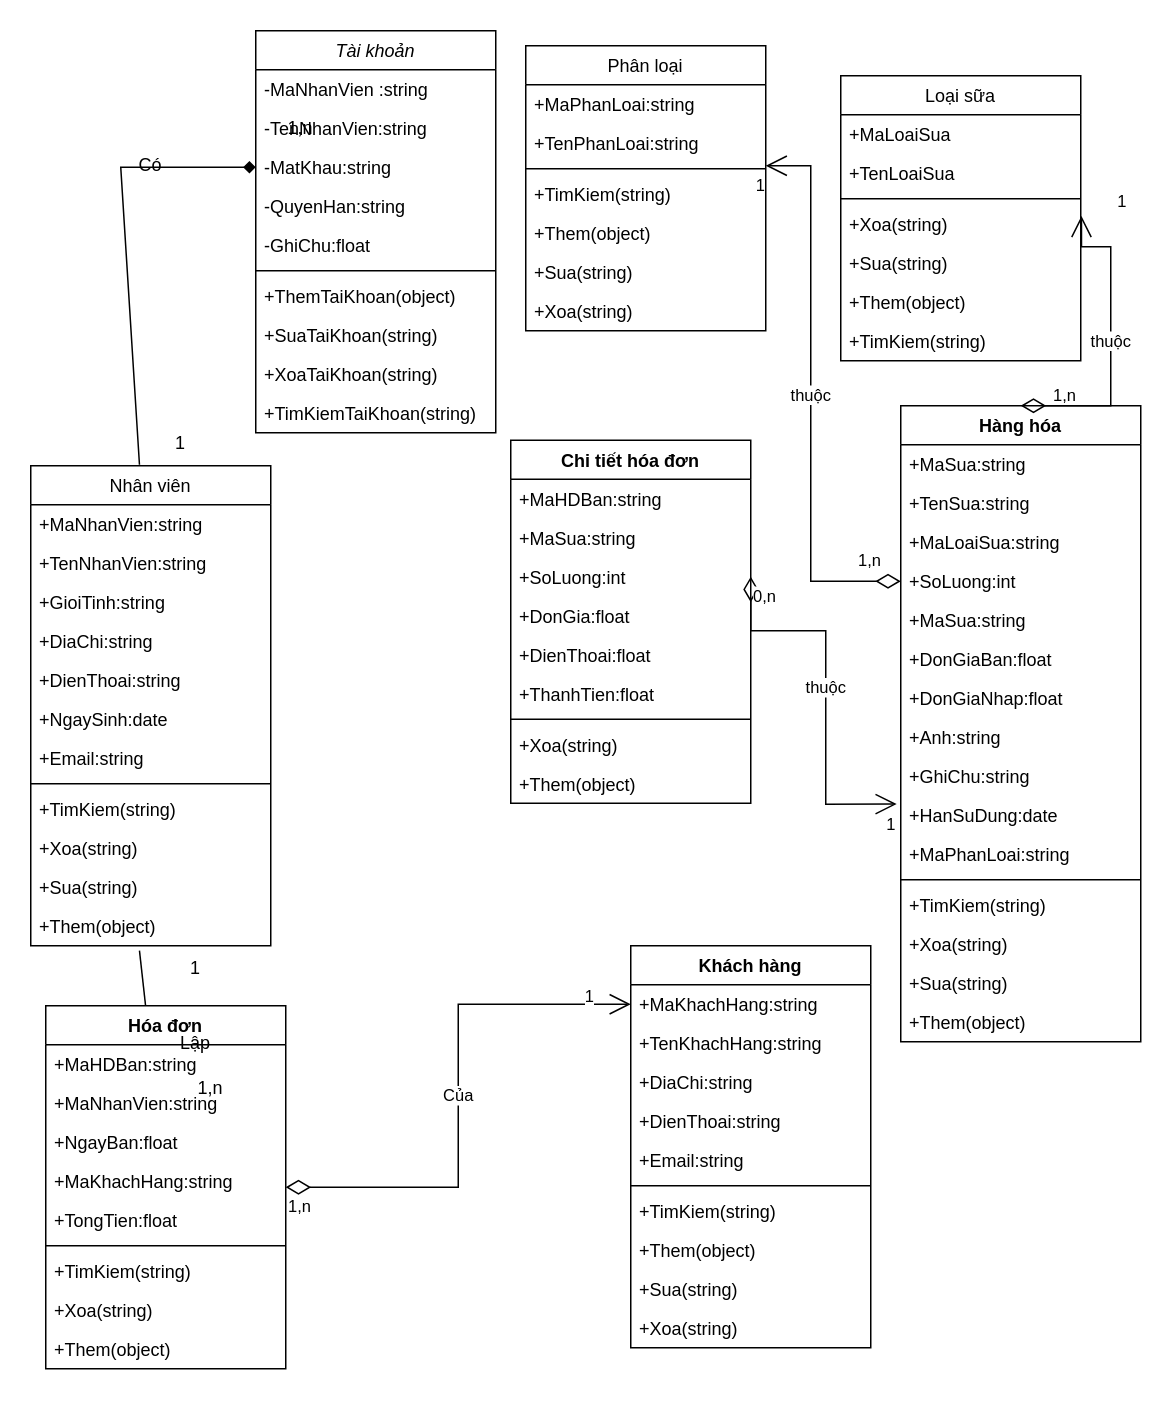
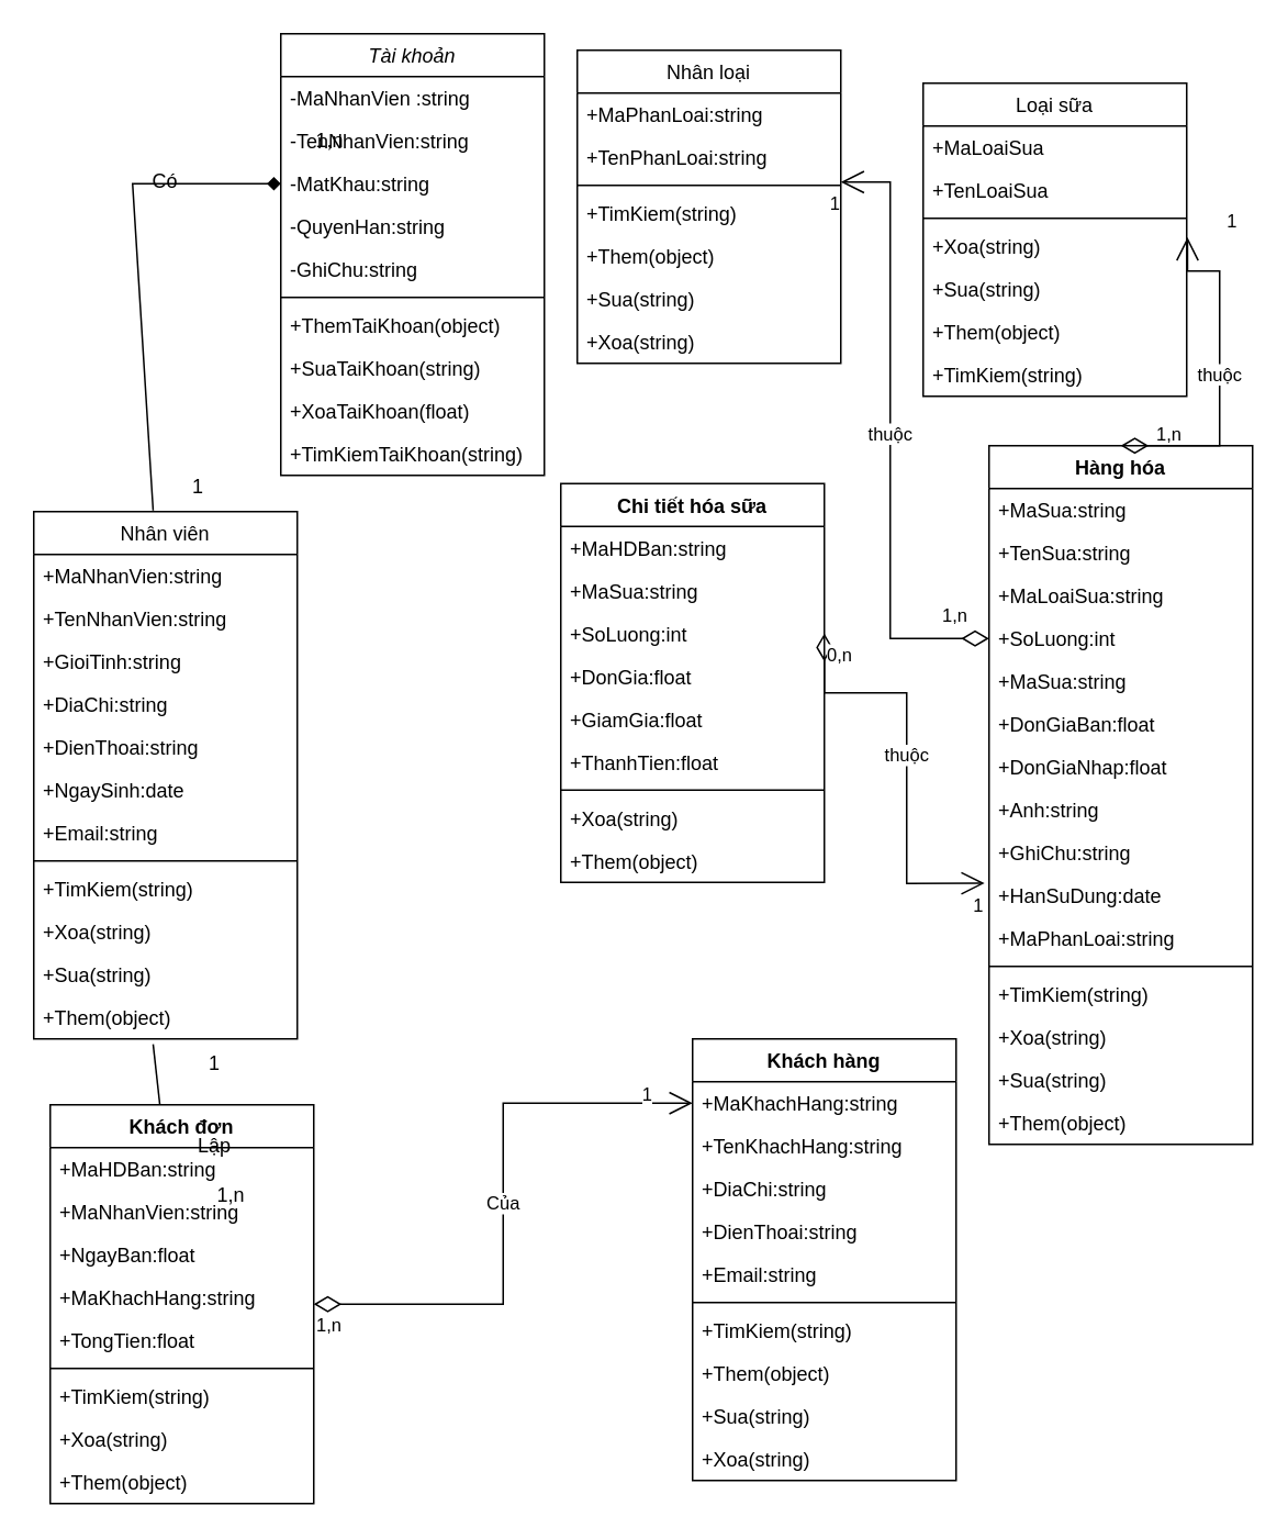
- <mxCell id="26" value="Phân loại" style="swimlane;fontStyle=0;align=center;verticalAlign=top;childLayout=stackLayout;horizontal=1;startSize=26;horizontalStack=0;resizeParent=1;resizeLast=0;collapsible=1;marginBottom=0;rounded=0;shadow=0;strokeWidth=1;" parent="1" vertex="1"><mxGeometry x="350" y="30" width="160" height="190" as="geometry"><mxRectangle x="340" y="380" width="170" height="26" as="alternateBounds" /></mxGeometry></mxCell>
+ <mxCell id="26" value="Nhân loại" style="swimlane;fontStyle=0;align=center;verticalAlign=top;childLayout=stackLayout;horizontal=1;startSize=26;horizontalStack=0;resizeParent=1;resizeLast=0;collapsible=1;marginBottom=0;rounded=0;shadow=0;strokeWidth=1;" parent="1" vertex="1"><mxGeometry x="350" y="30" width="160" height="190" as="geometry"><mxRectangle x="340" y="380" width="170" height="26" as="alternateBounds" /></mxGeometry></mxCell>
- <mxCell id="7" value="-GhiChu:float" style="text;align=left;verticalAlign=top;spacingLeft=4;spacingRight=4;overflow=hidden;rotatable=0;points=[[0,0.5],[1,0.5]];portConstraint=eastwest;rounded=0;shadow=0;html=0;" vertex="1" parent="2"><mxGeometry y="130" width="160" height="26" as="geometry" /></mxCell>
+ <mxCell id="7" value="-GhiChu:string" style="text;align=left;verticalAlign=top;spacingLeft=4;spacingRight=4;overflow=hidden;rotatable=0;points=[[0,0.5],[1,0.5]];portConstraint=eastwest;rounded=0;shadow=0;html=0;" vertex="1" parent="2"><mxGeometry y="130" width="160" height="26" as="geometry" /></mxCell>
- <mxCell id="11" value="+XoaTaiKhoan(string)" style="text;align=left;verticalAlign=top;spacingLeft=4;spacingRight=4;overflow=hidden;rotatable=0;points=[[0,0.5],[1,0.5]];portConstraint=eastwest;rounded=0;shadow=0;html=0;" vertex="1" parent="2"><mxGeometry y="216" width="160" height="26" as="geometry" /></mxCell>
+ <mxCell id="11" value="+XoaTaiKhoan(float)" style="text;align=left;verticalAlign=top;spacingLeft=4;spacingRight=4;overflow=hidden;rotatable=0;points=[[0,0.5],[1,0.5]];portConstraint=eastwest;rounded=0;shadow=0;html=0;" vertex="1" parent="2"><mxGeometry y="216" width="160" height="26" as="geometry" /></mxCell>
- <mxCell id="80" value="Chi tiết hóa đơn" style="swimlane;fontStyle=1;align=center;verticalAlign=top;childLayout=stackLayout;horizontal=1;startSize=26;horizontalStack=0;resizeParent=1;resizeParentMax=0;resizeLast=0;collapsible=1;marginBottom=0;" vertex="1" parent="1"><mxGeometry x="340" y="293" width="160" height="242" as="geometry" /></mxCell>
+ <mxCell id="80" value="Chi tiết hóa sữa" style="swimlane;fontStyle=1;align=center;verticalAlign=top;childLayout=stackLayout;horizontal=1;startSize=26;horizontalStack=0;resizeParent=1;resizeParentMax=0;resizeLast=0;collapsible=1;marginBottom=0;" vertex="1" parent="1"><mxGeometry x="340" y="293" width="160" height="242" as="geometry" /></mxCell>
- <mxCell id="85" value="+DienThoai:float" style="text;strokeColor=none;fillColor=none;align=left;verticalAlign=top;spacingLeft=4;spacingRight=4;overflow=hidden;rotatable=0;points=[[0,0.5],[1,0.5]];portConstraint=eastwest;" vertex="1" parent="80"><mxGeometry y="130" width="160" height="26" as="geometry" /></mxCell>
+ <mxCell id="85" value="+GiamGia:float" style="text;strokeColor=none;fillColor=none;align=left;verticalAlign=top;spacingLeft=4;spacingRight=4;overflow=hidden;rotatable=0;points=[[0,0.5],[1,0.5]];portConstraint=eastwest;" vertex="1" parent="80"><mxGeometry y="130" width="160" height="26" as="geometry" /></mxCell>
- <mxCell id="70" value="Hóa đơn" style="swimlane;fontStyle=1;align=center;verticalAlign=top;childLayout=stackLayout;horizontal=1;startSize=26;horizontalStack=0;resizeParent=1;resizeParentMax=0;resizeLast=0;collapsible=1;marginBottom=0;" vertex="1" parent="1"><mxGeometry x="30" y="670" width="160" height="242" as="geometry" /></mxCell>
+ <mxCell id="70" value="Khách đơn" style="swimlane;fontStyle=1;align=center;verticalAlign=top;childLayout=stackLayout;horizontal=1;startSize=26;horizontalStack=0;resizeParent=1;resizeParentMax=0;resizeLast=0;collapsible=1;marginBottom=0;" vertex="1" parent="1"><mxGeometry x="30" y="670" width="160" height="242" as="geometry" /></mxCell>
